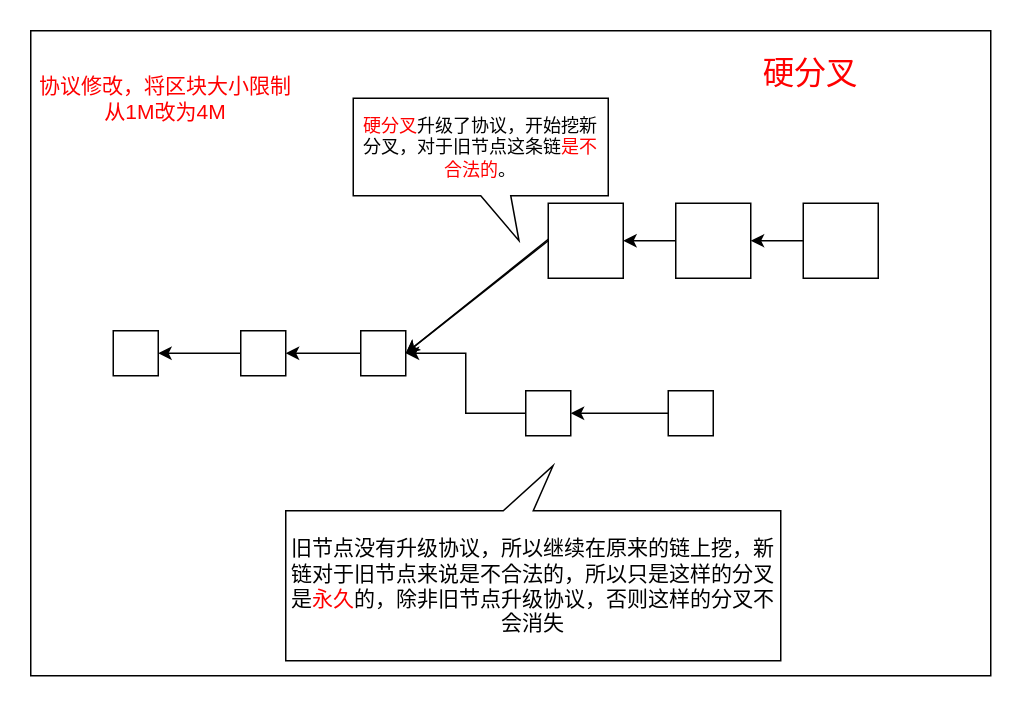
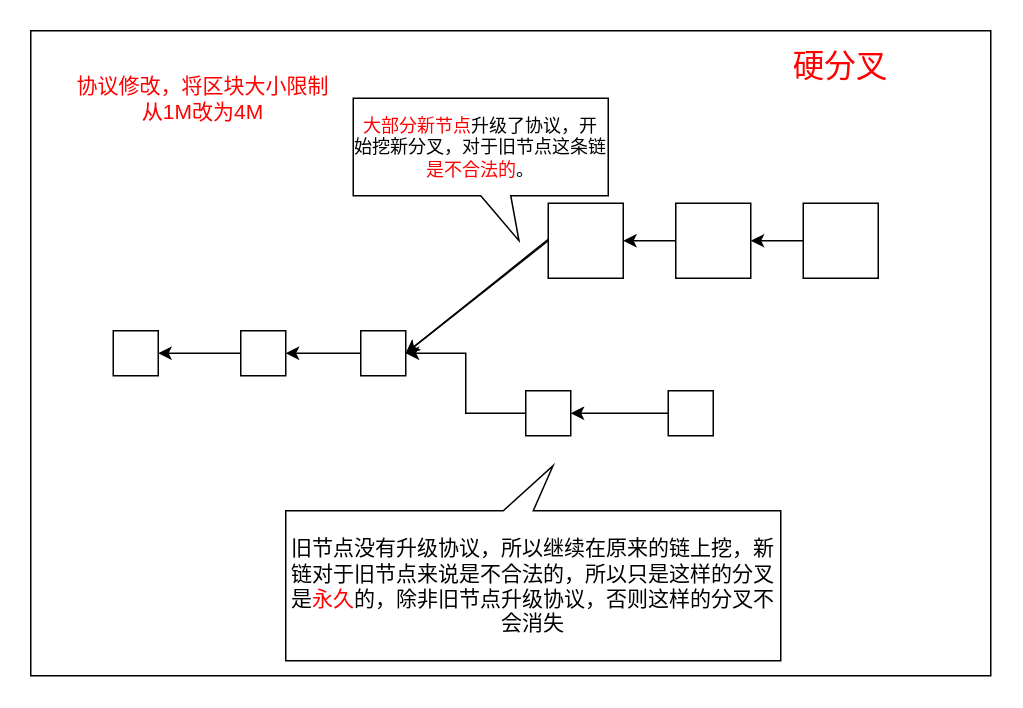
- <mxCell id="9" value="硬分叉" style="text;html=1;strokeColor=none;fillColor=none;align=center;verticalAlign=middle;whiteSpace=wrap;rounded=0;fontSize=21;fontColor=#FF0000;" parent="1" vertex="1"><mxGeometry x="480" y="27.5" width="120" height="40" as="geometry" /></mxCell>
+ <mxCell id="9" value="硬分叉" style="text;html=1;strokeColor=none;fillColor=none;align=center;verticalAlign=middle;whiteSpace=wrap;rounded=0;fontSize=21;fontColor=#FF0000;" parent="1" vertex="1"><mxGeometry x="500" y="22.5" width="120" height="40" as="geometry" /></mxCell>
- <mxCell id="7" value="协议修改，将区块大小限制从1M改为4M" style="text;html=1;strokeColor=none;fillColor=none;align=center;verticalAlign=middle;whiteSpace=wrap;rounded=0;fontSize=14;fontColor=#FF0000;" parent="1" vertex="1"><mxGeometry x="25" y="30" width="170" height="70" as="geometry" /></mxCell>
+ <mxCell id="7" value="协议修改，将区块大小限制从1M改为4M" style="text;html=1;strokeColor=none;fillColor=none;align=center;verticalAlign=middle;whiteSpace=wrap;rounded=0;fontSize=14;fontColor=#FF0000;" parent="1" vertex="1"><mxGeometry x="50" y="30" width="170" height="70" as="geometry" /></mxCell>
- <mxCell id="6" value="&lt;font color=&quot;#ff0000&quot;&gt;硬分叉&lt;/font&gt;升级了协议，开始挖新分叉，对于旧节点这条链&lt;font color=&quot;#ff0000&quot;&gt;是不合法的&lt;/font&gt;。" style="shape=callout;whiteSpace=wrap;html=1;perimeter=calloutPerimeter;position2=0.65;" parent="1" vertex="1"><mxGeometry x="235" y="65" width="170" height="95" as="geometry" /></mxCell>
+ <mxCell id="6" value="&lt;font color=&quot;#ff0000&quot;&gt;大部分新节点&lt;/font&gt;升级了协议，开始挖新分叉，对于旧节点这条链&lt;font color=&quot;#ff0000&quot;&gt;是不合法的&lt;/font&gt;。" style="shape=callout;whiteSpace=wrap;html=1;perimeter=calloutPerimeter;position2=0.65;" parent="1" vertex="1"><mxGeometry x="235" y="65" width="170" height="95" as="geometry" /></mxCell>
